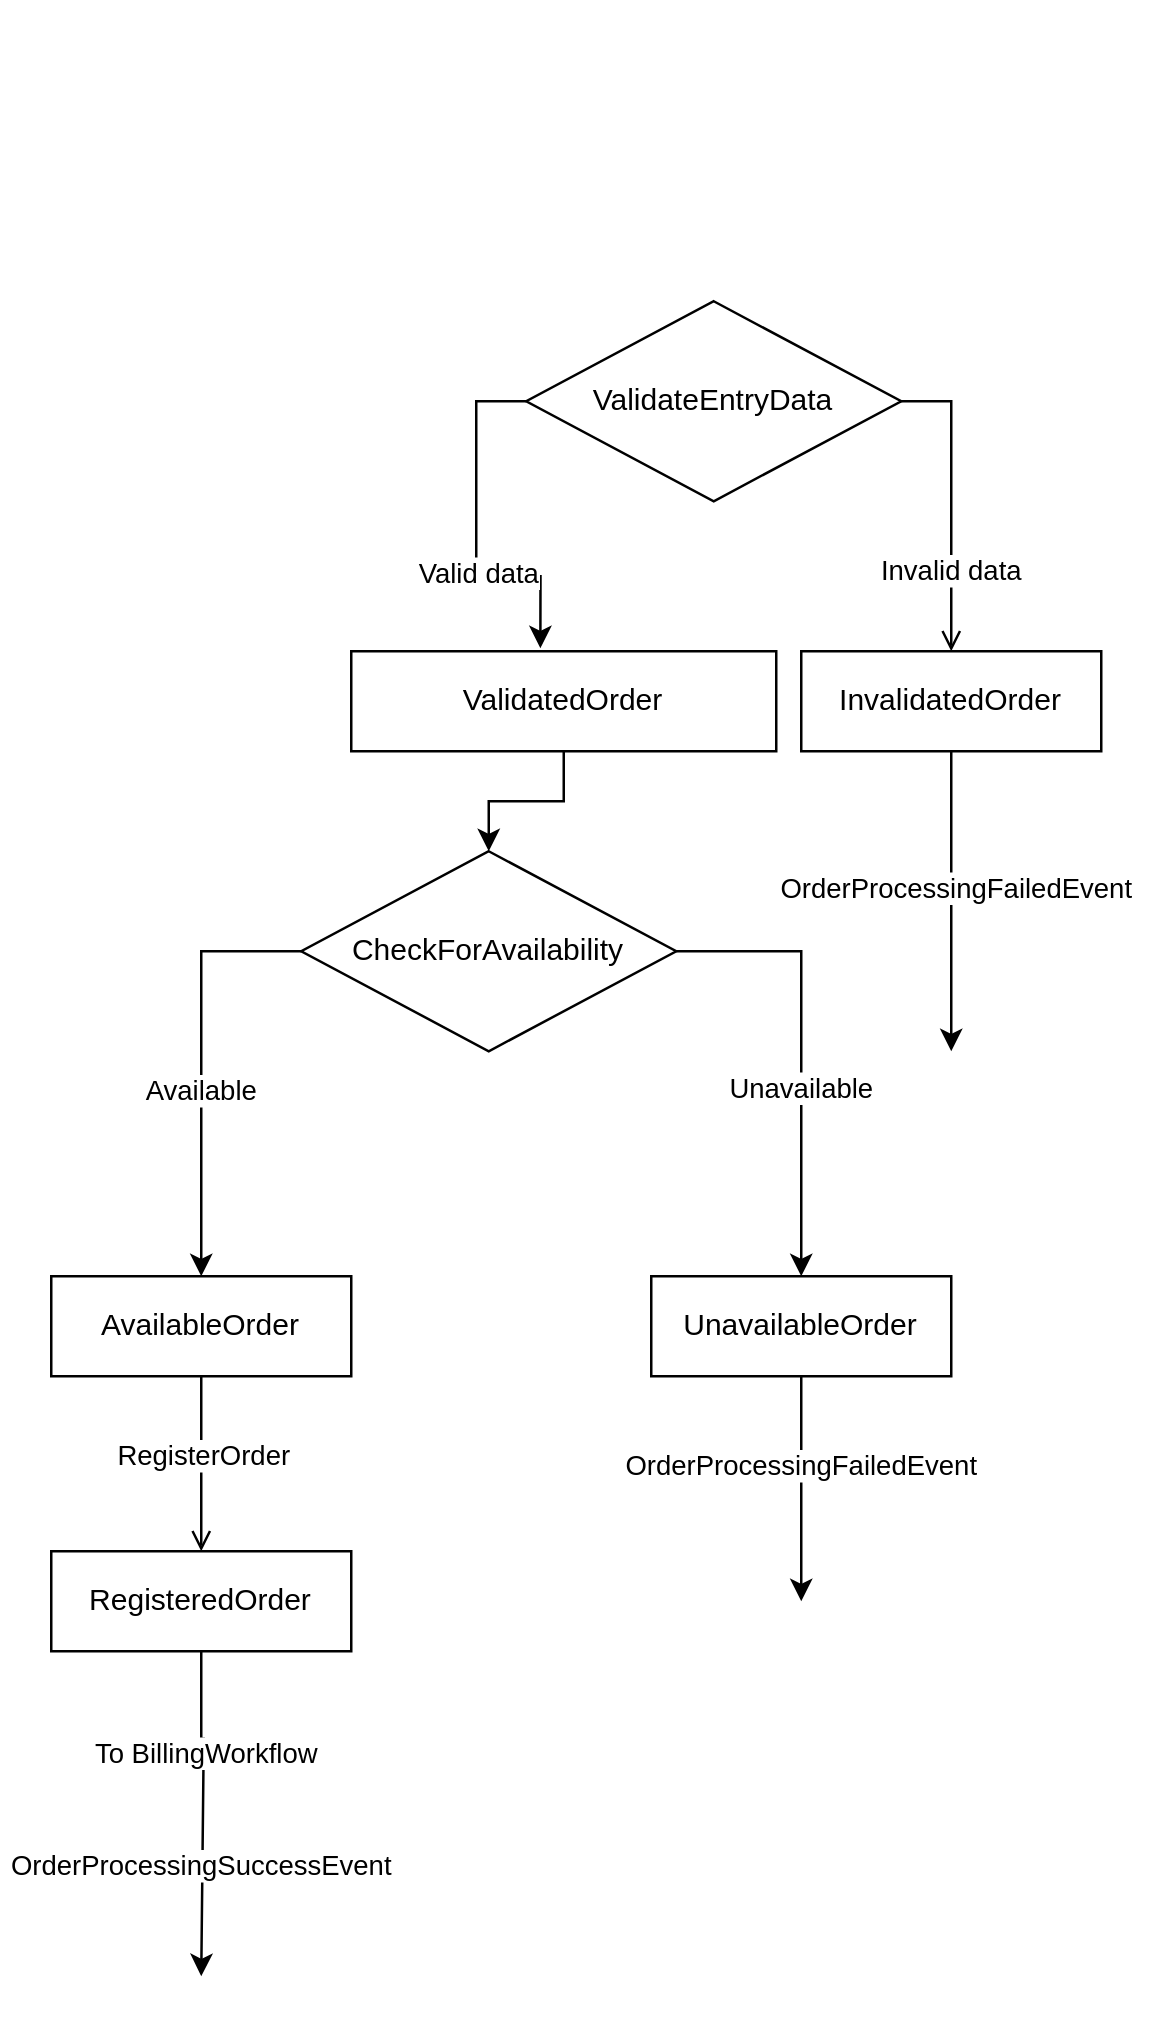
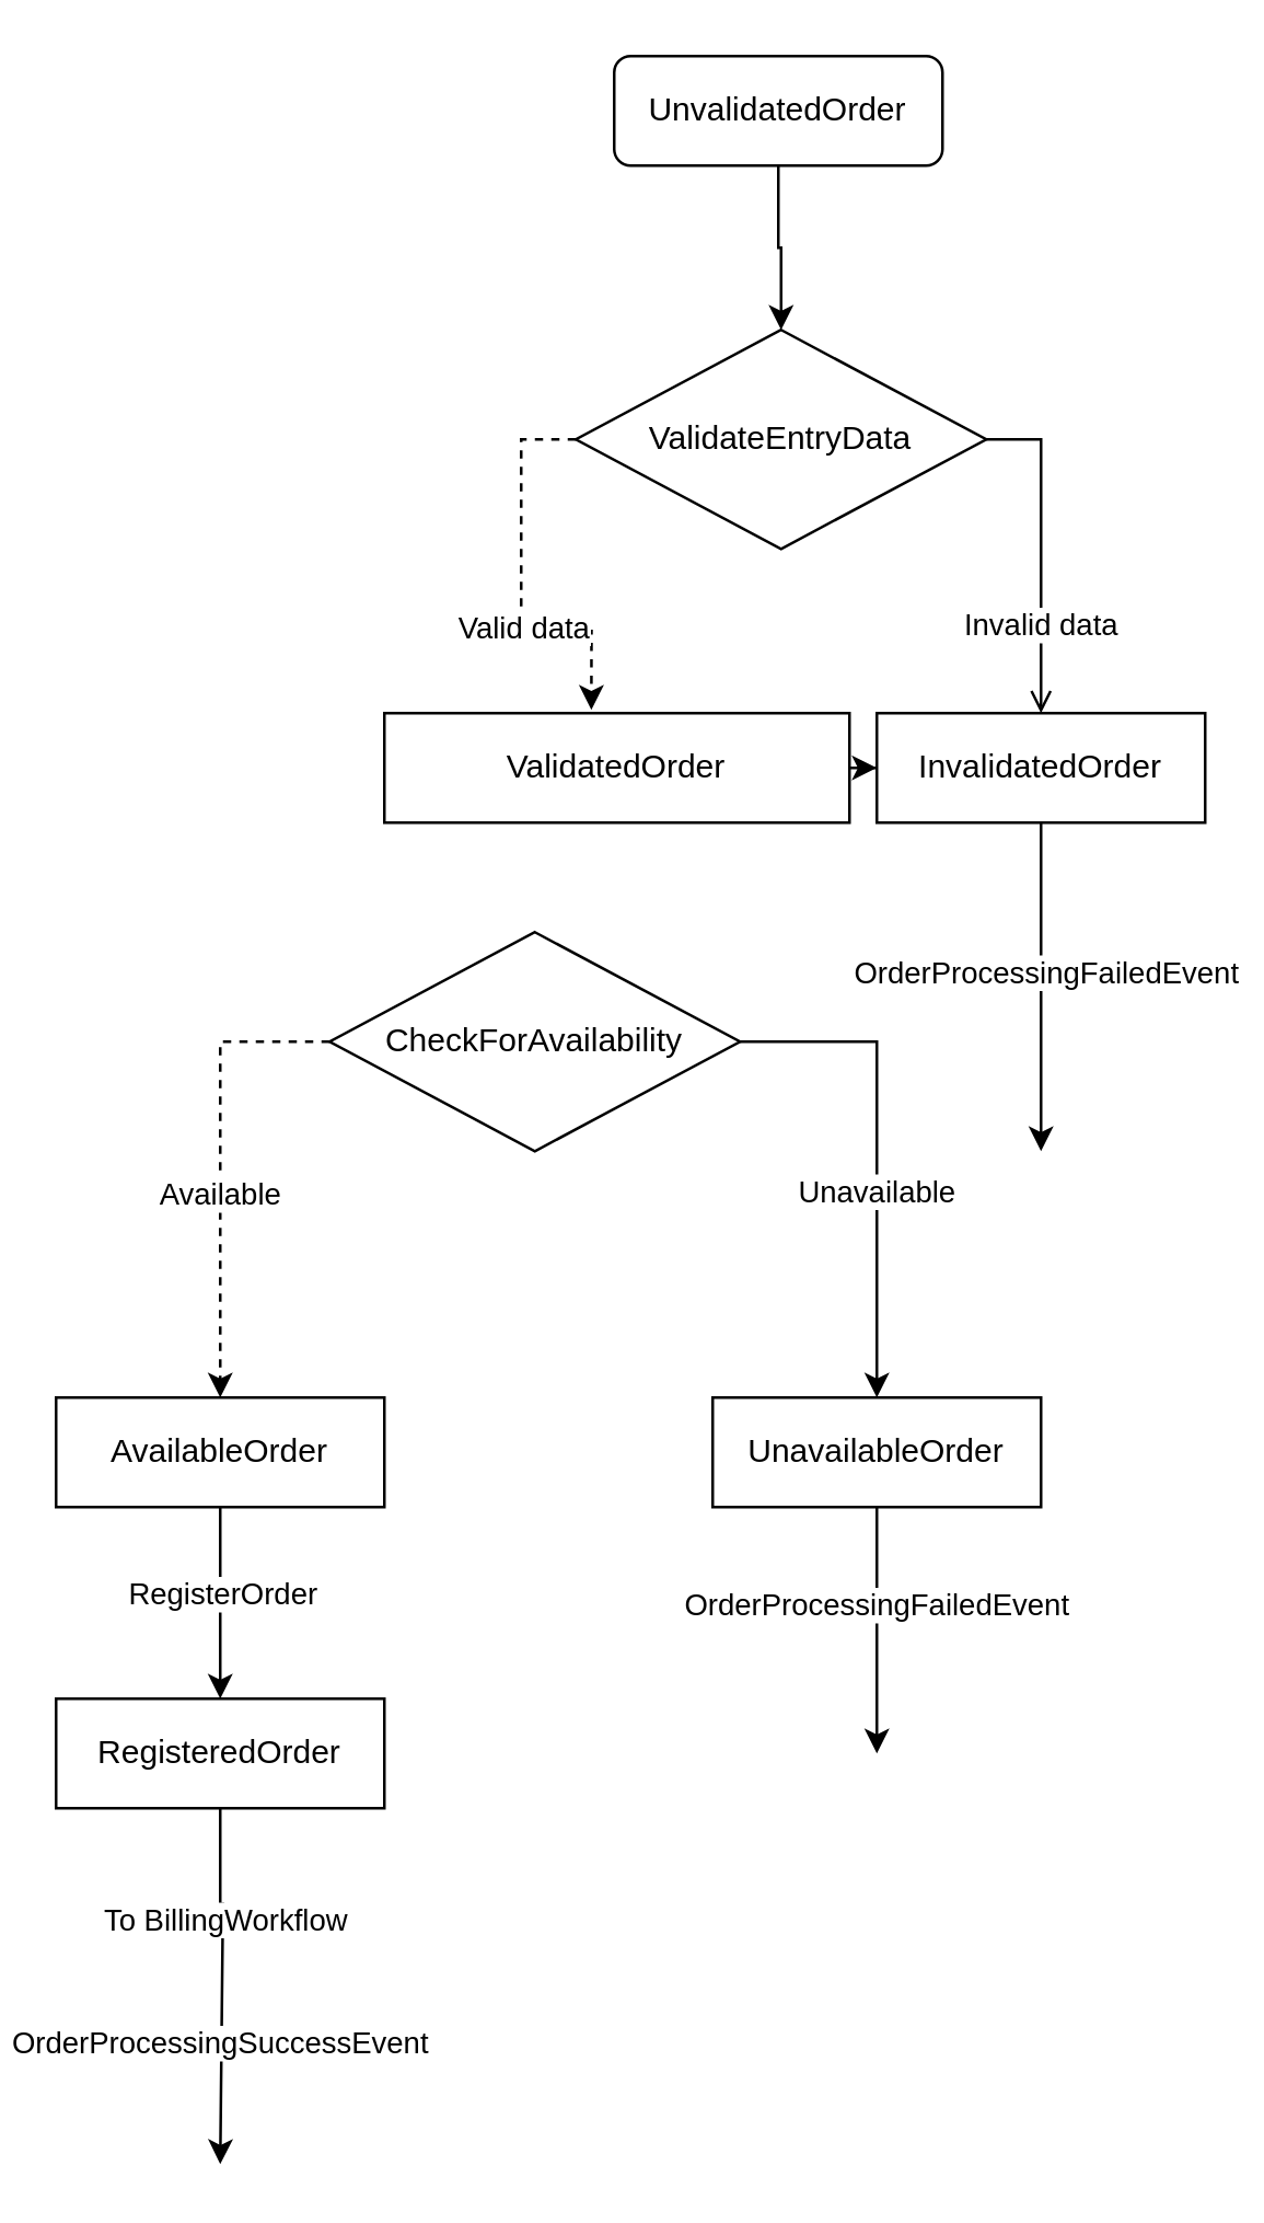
+ <mxCell id="3" value="UnvalidatedOrder" style="rounded=1;whiteSpace=wrap;html=1;fontSize=12;glass=0;strokeWidth=1;shadow=0;" parent="1" vertex="1"><mxGeometry x="224" y="20" width="120" height="40" as="geometry" /></mxCell>
+ <mxCell id="2" style="edgeStyle=orthogonalEdgeStyle;rounded=0;orthogonalLoop=1;jettySize=auto;html=1;entryX=0.5;entryY=0;entryDx=0;entryDy=0;" parent="1" source="3" target="21" edge="1"><mxGeometry relative="1" as="geometry" /></mxCell>
- <mxCell id="22" style="edgeStyle=orthogonalEdgeStyle;rounded=0;orthogonalLoop=1;jettySize=auto;html=1;exitX=0;exitY=0.5;exitDx=0;exitDy=0;entryX=0.445;entryY=-0.029;entryDx=0;entryDy=0;entryPerimeter=0;" parent="1" source="21" target="5" edge="1"><mxGeometry relative="1" as="geometry" /></mxCell>
+ <mxCell id="22" style="edgeStyle=orthogonalEdgeStyle;rounded=0;orthogonalLoop=1;jettySize=auto;html=1;exitX=0;exitY=0.5;exitDx=0;exitDy=0;entryX=0.445;entryY=-0.029;entryDx=0;entryDy=0;entryPerimeter=0;dashed=1;" parent="1" source="21" target="5" edge="1"><mxGeometry relative="1" as="geometry" /></mxCell>
- <mxCell id="4" value="" style="edgeStyle=orthogonalEdgeStyle;rounded=0;orthogonalLoop=1;jettySize=auto;html=1;" parent="1" source="5" target="28" edge="1"><mxGeometry relative="1" as="geometry" /></mxCell>
+ <mxCell id="4" value="" style="edgeStyle=orthogonalEdgeStyle;rounded=0;orthogonalLoop=1;jettySize=auto;html=1;" parent="1" source="5" target="8" edge="1"><mxGeometry relative="1" as="geometry" /></mxCell>
- <mxCell id="24" style="edgeStyle=orthogonalEdgeStyle;rounded=0;orthogonalLoop=1;jettySize=auto;html=1;exitX=0;exitY=0.5;exitDx=0;exitDy=0;entryX=0.5;entryY=0;entryDx=0;entryDy=0;" parent="1" source="28" target="11" edge="1"><mxGeometry relative="1" as="geometry" /></mxCell>
+ <mxCell id="24" style="edgeStyle=orthogonalEdgeStyle;rounded=0;orthogonalLoop=1;jettySize=auto;html=1;exitX=0;exitY=0.5;exitDx=0;exitDy=0;entryX=0.5;entryY=0;entryDx=0;entryDy=0;dashed=1;" parent="1" source="28" target="11" edge="1"><mxGeometry relative="1" as="geometry" /></mxCell>
- <mxCell id="9" style="edgeStyle=orthogonalEdgeStyle;rounded=0;orthogonalLoop=1;jettySize=auto;html=1;entryX=0.5;entryY=0;entryDx=0;entryDy=0;endArrow=open;" parent="1" source="11" target="18" edge="1"><mxGeometry relative="1" as="geometry" /></mxCell>
+ <mxCell id="9" style="edgeStyle=orthogonalEdgeStyle;rounded=0;orthogonalLoop=1;jettySize=auto;html=1;entryX=0.5;entryY=0;entryDx=0;entryDy=0;" parent="1" source="11" target="18" edge="1"><mxGeometry relative="1" as="geometry" /></mxCell>
